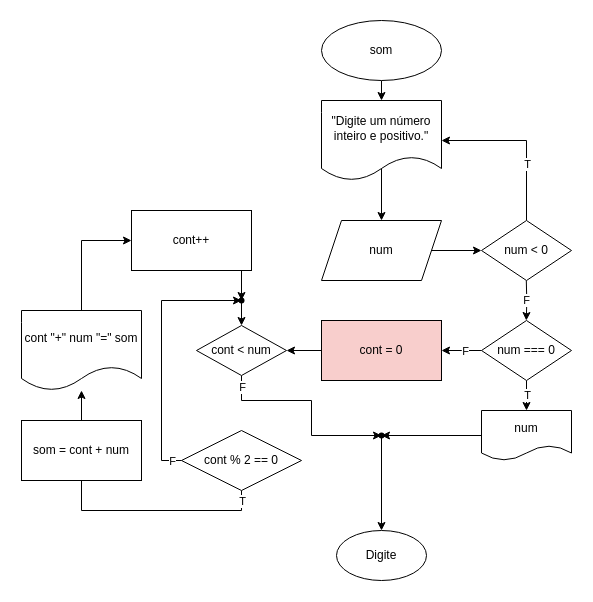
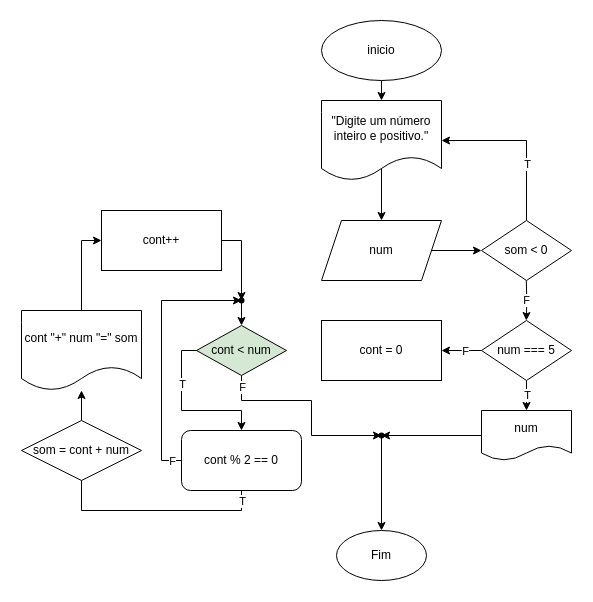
- <mxCell id="3" value="som" style="ellipse;whiteSpace=wrap;html=1;" vertex="1" parent="1"><mxGeometry x="321" y="20" width="120" height="60" as="geometry" /></mxCell>
+ <mxCell id="3" value="inicio" style="ellipse;whiteSpace=wrap;html=1;" vertex="1" parent="1"><mxGeometry x="321" y="20" width="120" height="60" as="geometry" /></mxCell>
- <mxCell id="38" value="cont++" style="rounded=0;whiteSpace=wrap;html=1;" vertex="1" parent="1"><mxGeometry x="131" y="210" width="120" height="60" as="geometry" /></mxCell>
+ <mxCell id="38" value="cont++" style="rounded=0;whiteSpace=wrap;html=1;" vertex="1" parent="1"><mxGeometry x="101" y="210" width="120" height="60" as="geometry" /></mxCell>
- <mxCell id="12" value="num &amp;lt; 0" style="rhombus;whiteSpace=wrap;html=1;" vertex="1" parent="1"><mxGeometry x="481" y="220" width="90" height="60" as="geometry" /></mxCell>
+ <mxCell id="12" value="som &amp;lt; 0" style="rhombus;whiteSpace=wrap;html=1;" vertex="1" parent="1"><mxGeometry x="481" y="220" width="90" height="60" as="geometry" /></mxCell>
- <mxCell id="27" value="cont &amp;lt; num" style="rhombus;whiteSpace=wrap;html=1;" vertex="1" parent="1"><mxGeometry x="196" y="325" width="90" height="50" as="geometry" /></mxCell>
+ <mxCell id="27" value="cont &amp;lt; num" style="rhombus;whiteSpace=wrap;html=1;fillColor=#d5e8d4;" vertex="1" parent="1"><mxGeometry x="196" y="325" width="90" height="50" as="geometry" /></mxCell>
- <mxCell id="21" style="edgeStyle=orthogonalEdgeStyle;rounded=0;orthogonalLoop=1;jettySize=auto;html=1;" edge="1" parent="1" source="22" target="27"><mxGeometry relative="1" as="geometry"><mxPoint x="281" y="350" as="targetPoint" /></mxGeometry></mxCell>
- <mxCell id="22" value="cont = 0" style="rounded=0;whiteSpace=wrap;html=1;fillColor=#f8cecc;" vertex="1" parent="1"><mxGeometry x="321" y="320" width="120" height="60" as="geometry" /></mxCell>
+ <mxCell id="22" value="cont = 0" style="rounded=0;whiteSpace=wrap;html=1;" vertex="1" parent="1"><mxGeometry x="321" y="320" width="120" height="60" as="geometry" /></mxCell>
- <mxCell id="17" value="num === 0" style="rhombus;whiteSpace=wrap;html=1;" vertex="1" parent="1"><mxGeometry x="481" y="320" width="90" height="60" as="geometry" /></mxCell>
+ <mxCell id="17" value="num === 5" style="rhombus;whiteSpace=wrap;html=1;" vertex="1" parent="1"><mxGeometry x="481" y="320" width="90" height="60" as="geometry" /></mxCell>
+ <mxCell id="23" style="edgeStyle=orthogonalEdgeStyle;rounded=0;orthogonalLoop=1;jettySize=auto;html=1;exitX=0;exitY=0.5;exitDx=0;exitDy=0;entryX=0.5;entryY=0;entryDx=0;entryDy=0;" edge="1" parent="1" source="27" target="33"><mxGeometry relative="1" as="geometry"><Array as="points"><mxPoint x="181" y="350" /><mxPoint x="181" y="410" /><mxPoint x="241" y="410" /></Array></mxGeometry></mxCell>
+ <mxCell id="24" value="T" style="edgeLabel;html=1;align=center;verticalAlign=middle;resizable=0;points=[];" vertex="1" connectable="0" parent="23"><mxGeometry x="-0.384" relative="1" as="geometry"><mxPoint as="offset" /></mxGeometry></mxCell>
- <mxCell id="28" value="som = cont + num" style="rounded=0;whiteSpace=wrap;html=1;" vertex="1" parent="1"><mxGeometry x="20.997" y="420" width="120" height="60" as="geometry" /></mxCell>
+ <mxCell id="28" value="som = cont + num" style="rhombus;whiteSpace=wrap;html=1;" vertex="1" parent="1"><mxGeometry x="20.997" y="420" width="120" height="60" as="geometry" /></mxCell>
- <mxCell id="33" value="cont % 2&amp;nbsp;&lt;span style=&quot;background-color: initial;&quot;&gt;== 0&lt;/span&gt;" style="rhombus;whiteSpace=wrap;html=1;" vertex="1" parent="1"><mxGeometry x="181" y="430" width="120" height="60" as="geometry" /></mxCell>
+ <mxCell id="33" value="cont % 2&amp;nbsp;&lt;span style=&quot;background-color: initial;&quot;&gt;== 0&lt;/span&gt;" style="whiteSpace=wrap;html=1;rounded=1;" vertex="1" parent="1"><mxGeometry x="181" y="430" width="120" height="60" as="geometry" /></mxCell>
- <mxCell id="20" value="Digite" style="ellipse;whiteSpace=wrap;html=1;" vertex="1" parent="1"><mxGeometry x="336" y="530" width="90" height="50" as="geometry" /></mxCell>
+ <mxCell id="20" value="Fim" style="ellipse;whiteSpace=wrap;html=1;" vertex="1" parent="1"><mxGeometry x="336" y="530" width="90" height="50" as="geometry" /></mxCell>
